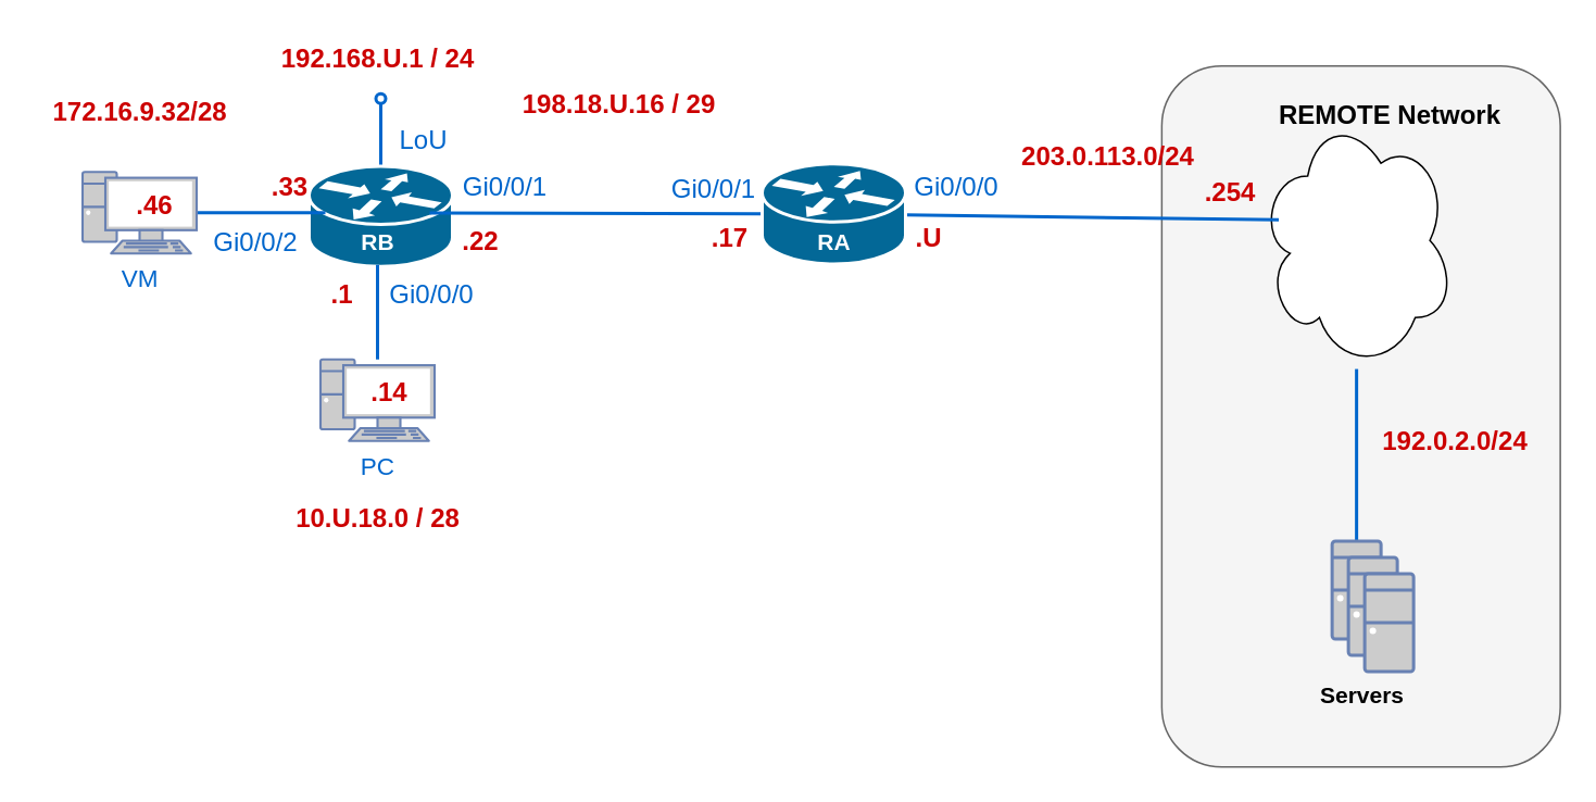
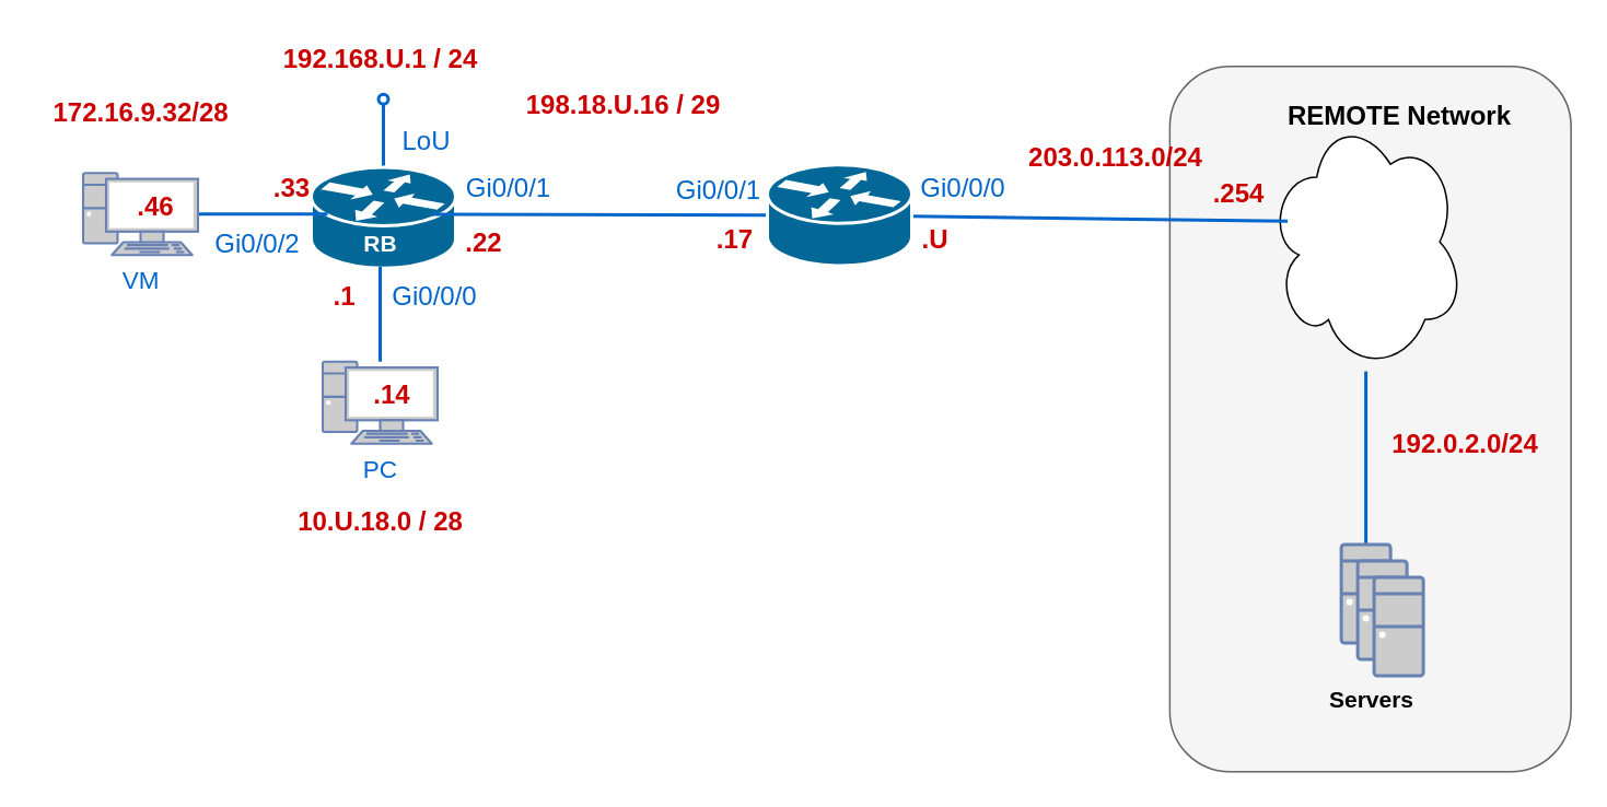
- <mxCell id="17" value="&lt;font color=&quot;#ffffff&quot; style=&quot;font-size: 14px;&quot;&gt;&lt;b&gt;RA&lt;/b&gt;&lt;/font&gt;" style="text;html=1;resizable=0;autosize=1;align=center;verticalAlign=middle;points=[];fillColor=none;strokeColor=none;rounded=0;fontSize=16;" parent="1" vertex="1"><mxGeometry x="491" y="131.5" width="40" height="30" as="geometry" /></mxCell>
